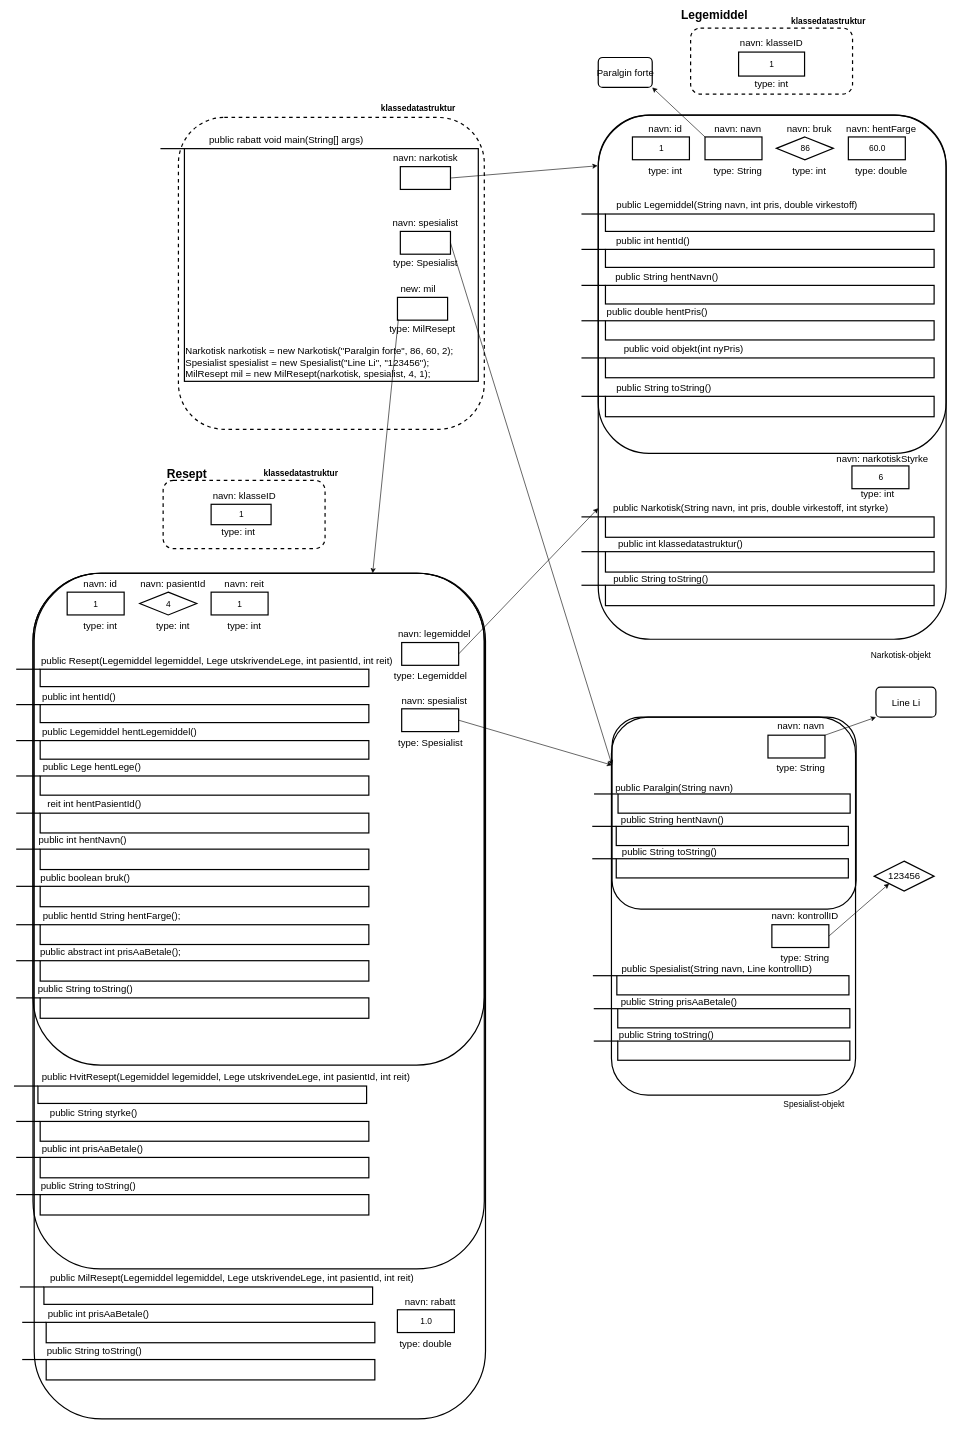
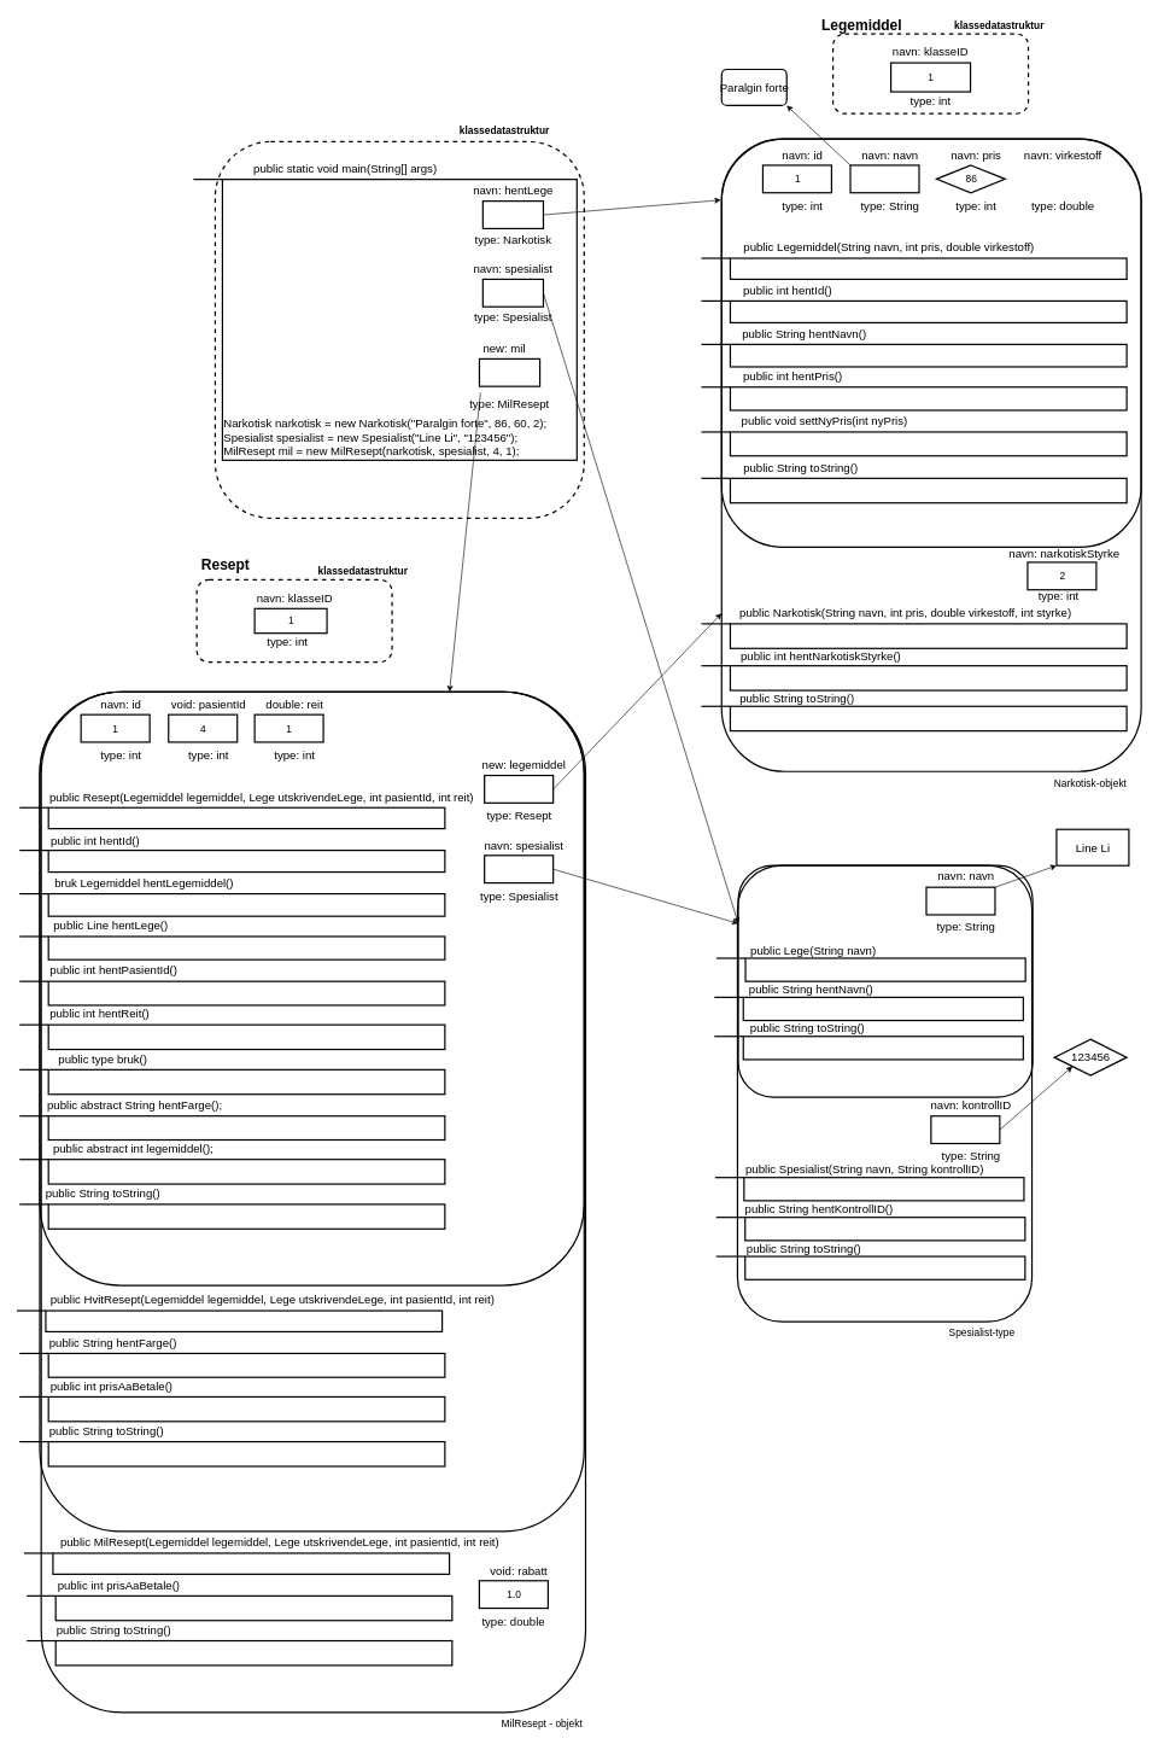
- <mxCell id="27" value="Legemiddel" style="text;align=center;fontStyle=1;verticalAlign=middle;spacingLeft=3;spacingRight=3;strokeColor=none;rotatable=0;points=[[0,0.5],[1,0.5]];portConstraint=eastwest;dashed=1;fontSize=20;fillColor=none;" parent="1" vertex="1"><mxGeometry x="1151" y="10" width="80" height="26" as="geometry" /></mxCell>
+ <mxCell id="27" value="Legemiddel" style="text;align=center;fontStyle=1;verticalAlign=middle;spacingLeft=3;spacingRight=3;strokeColor=none;rotatable=0;points=[[0,0.5],[1,0.5]];portConstraint=eastwest;dashed=1;fontSize=20;fillColor=none;" parent="1" vertex="1"><mxGeometry x="1151" y="20" width="80" height="26" as="geometry" /></mxCell>
- <mxCell id="39" value="navn: bruk" style="text;html=1;strokeColor=none;fillColor=none;align=center;verticalAlign=middle;whiteSpace=wrap;rounded=0;fontSize=16;" parent="1" vertex="1"><mxGeometry x="1277" y="197.5" width="144" height="30" as="geometry" /></mxCell>
+ <mxCell id="39" value="navn: pris" style="text;html=1;strokeColor=none;fillColor=none;align=center;verticalAlign=middle;whiteSpace=wrap;rounded=0;fontSize=16;" parent="1" vertex="1"><mxGeometry x="1277" y="197.5" width="144" height="30" as="geometry" /></mxCell>
- <mxCell id="42" value="navn: hentFarge" style="text;html=1;strokeColor=none;fillColor=none;align=center;verticalAlign=middle;whiteSpace=wrap;rounded=0;fontSize=16;" parent="1" vertex="1"><mxGeometry x="1397" y="197.5" width="144" height="30" as="geometry" /></mxCell>
+ <mxCell id="42" value="navn: virkestoff" style="text;html=1;strokeColor=none;fillColor=none;align=center;verticalAlign=middle;whiteSpace=wrap;rounded=0;fontSize=16;" parent="1" vertex="1"><mxGeometry x="1397" y="197.5" width="144" height="30" as="geometry" /></mxCell>
- <mxCell id="10" value="public rabatt void main(String[] args)" style="text;html=1;strokeColor=none;fillColor=none;align=center;verticalAlign=middle;whiteSpace=wrap;rounded=0;fontSize=16;" parent="1" vertex="1"><mxGeometry x="322" y="217" width="310" height="30" as="geometry" /></mxCell>
+ <mxCell id="10" value="public static void main(String[] args)" style="text;html=1;strokeColor=none;fillColor=none;align=center;verticalAlign=middle;whiteSpace=wrap;rounded=0;fontSize=16;" parent="1" vertex="1"><mxGeometry x="322" y="217" width="310" height="30" as="geometry" /></mxCell>
- <mxCell id="41" value="60.0" style="html=1;fontSize=14;strokeWidth=2;fillColor=none;" parent="1" vertex="1"><mxGeometry x="1414" y="227.5" width="95" height="38" as="geometry" /></mxCell>
- <mxCell id="13" value="navn: narkotisk" style="text;html=1;strokeColor=none;fillColor=none;align=center;verticalAlign=middle;whiteSpace=wrap;rounded=0;fontSize=16;" parent="1" vertex="1"><mxGeometry x="636.8" y="247" width="144" height="30" as="geometry" /></mxCell>
+ <mxCell id="13" value="navn: hentLege" style="text;html=1;strokeColor=none;fillColor=none;align=center;verticalAlign=middle;whiteSpace=wrap;rounded=0;fontSize=16;" parent="1" vertex="1"><mxGeometry x="636.8" y="247" width="144" height="30" as="geometry" /></mxCell>
+ <mxCell id="14" value="type: Narkotisk" style="text;html=1;strokeColor=none;fillColor=none;align=center;verticalAlign=middle;whiteSpace=wrap;rounded=0;fontSize=16;" parent="1" vertex="1"><mxGeometry x="648.8" y="315" width="120" height="30" as="geometry" /></mxCell>
- <mxCell id="56" value="public double hentPris()" style="text;html=1;strokeColor=none;fillColor=none;align=center;verticalAlign=middle;whiteSpace=wrap;rounded=0;fontSize=16;" parent="1" vertex="1"><mxGeometry x="864" y="504" width="463" height="30" as="geometry" /></mxCell>
+ <mxCell id="56" value="public int hentPris()" style="text;html=1;strokeColor=none;fillColor=none;align=center;verticalAlign=middle;whiteSpace=wrap;rounded=0;fontSize=16;" parent="1" vertex="1"><mxGeometry x="864" y="504" width="463" height="30" as="geometry" /></mxCell>
- <mxCell id="22" value="type: MilResept" style="text;html=1;strokeColor=none;fillColor=none;align=center;verticalAlign=middle;whiteSpace=wrap;rounded=0;fontSize=16;" parent="1" vertex="1"><mxGeometry x="644" y="533" width="120" height="30" as="geometry" /></mxCell>
+ <mxCell id="22" value="type: MilResept" style="text;html=1;strokeColor=none;fillColor=none;align=center;verticalAlign=middle;whiteSpace=wrap;rounded=0;fontSize=16;" parent="1" vertex="1"><mxGeometry x="644" y="543" width="120" height="30" as="geometry" /></mxCell>
- <mxCell id="59" value="public void objekt(int nyPris)" style="text;html=1;strokeColor=none;fillColor=none;align=center;verticalAlign=middle;whiteSpace=wrap;rounded=0;fontSize=16;" parent="1" vertex="1"><mxGeometry x="908" y="565" width="463" height="30" as="geometry" /></mxCell>
+ <mxCell id="59" value="public void settNyPris(int nyPris)" style="text;html=1;strokeColor=none;fillColor=none;align=center;verticalAlign=middle;whiteSpace=wrap;rounded=0;fontSize=16;" parent="1" vertex="1"><mxGeometry x="908" y="565" width="463" height="30" as="geometry" /></mxCell>
- <mxCell id="110" value="Resept" style="text;align=center;fontStyle=1;verticalAlign=middle;spacingLeft=3;spacingRight=3;strokeColor=none;rotatable=0;points=[[0,0.5],[1,0.5]];portConstraint=eastwest;dashed=1;fontSize=20;fillColor=none;" parent="1" vertex="1"><mxGeometry x="271.5" y="774" width="80" height="26" as="geometry" /></mxCell>
+ <mxCell id="110" value="Resept" style="text;align=center;fontStyle=1;verticalAlign=middle;spacingLeft=3;spacingRight=3;strokeColor=none;rotatable=0;points=[[0,0.5],[1,0.5]];portConstraint=eastwest;dashed=1;fontSize=20;fillColor=none;" parent="1" vertex="1"><mxGeometry x="271.5" y="764" width="80" height="26" as="geometry" /></mxCell>
- <mxCell id="64" value="6" style="html=1;fontSize=14;strokeWidth=2;fillColor=none;" parent="1" vertex="1"><mxGeometry x="1420" y="776" width="95" height="38" as="geometry" /></mxCell>
+ <mxCell id="64" value="2" style="html=1;fontSize=14;strokeWidth=2;fillColor=none;" parent="1" vertex="1"><mxGeometry x="1420" y="776" width="95" height="38" as="geometry" /></mxCell>
- <mxCell id="72" value="public int klassedatastruktur()" style="text;html=1;strokeColor=none;fillColor=none;align=center;verticalAlign=middle;whiteSpace=wrap;rounded=0;fontSize=16;" parent="1" vertex="1"><mxGeometry x="903" y="891" width="463" height="30" as="geometry" /></mxCell>
+ <mxCell id="72" value="public int hentNarkotiskStyrke()" style="text;html=1;strokeColor=none;fillColor=none;align=center;verticalAlign=middle;whiteSpace=wrap;rounded=0;fontSize=16;" parent="1" vertex="1"><mxGeometry x="903" y="891" width="463" height="30" as="geometry" /></mxCell>
- <mxCell id="118" value="navn: pasientId" style="text;html=1;strokeColor=none;fillColor=none;align=center;verticalAlign=middle;whiteSpace=wrap;rounded=0;fontSize=16;" parent="1" vertex="1"><mxGeometry x="215.5" y="956.5" width="144" height="30" as="geometry" /></mxCell>
+ <mxCell id="118" value="void: pasientId" style="text;html=1;strokeColor=none;fillColor=none;align=center;verticalAlign=middle;whiteSpace=wrap;rounded=0;fontSize=16;" parent="1" vertex="1"><mxGeometry x="215.5" y="956.5" width="144" height="30" as="geometry" /></mxCell>
- <mxCell id="121" value="navn: reit" style="text;html=1;strokeColor=none;fillColor=none;align=center;verticalAlign=middle;whiteSpace=wrap;rounded=0;fontSize=16;" parent="1" vertex="1"><mxGeometry x="334.5" y="956.5" width="144" height="30" as="geometry" /></mxCell>
+ <mxCell id="121" value="double: reit" style="text;html=1;strokeColor=none;fillColor=none;align=center;verticalAlign=middle;whiteSpace=wrap;rounded=0;fontSize=16;" parent="1" vertex="1"><mxGeometry x="334.5" y="956.5" width="144" height="30" as="geometry" /></mxCell>
- <mxCell id="117" value="4" style="rhombus;html=1;fontSize=14;strokeWidth=2;fillColor=none;" parent="1" vertex="1"><mxGeometry x="232.5" y="986.5" width="95" height="38" as="geometry" /></mxCell>
+ <mxCell id="117" value="4" style="html=1;fontSize=14;strokeWidth=2;fillColor=none;" parent="1" vertex="1"><mxGeometry x="232.5" y="986.5" width="95" height="38" as="geometry" /></mxCell>
- <mxCell id="125" value="navn: legemiddel" style="text;html=1;strokeColor=none;fillColor=none;align=center;verticalAlign=middle;whiteSpace=wrap;rounded=0;fontSize=16;" parent="1" vertex="1"><mxGeometry x="652.25" y="1040.5" width="144" height="30" as="geometry" /></mxCell>
+ <mxCell id="125" value="new: legemiddel" style="text;html=1;strokeColor=none;fillColor=none;align=center;verticalAlign=middle;whiteSpace=wrap;rounded=0;fontSize=16;" parent="1" vertex="1"><mxGeometry x="652.25" y="1040.5" width="144" height="30" as="geometry" /></mxCell>
- <mxCell id="24" value="&lt;font style=&quot;font-size: 14px&quot;&gt;Narkotisk-objekt&lt;/font&gt;" style="text;html=1;strokeColor=none;fillColor=none;align=center;verticalAlign=middle;whiteSpace=wrap;rounded=0;fontSize=16;" parent="1" vertex="1"><mxGeometry x="1422" y="1075" width="160" height="30" as="geometry" /></mxCell>
+ <mxCell id="24" value="&lt;font style=&quot;font-size: 14px&quot;&gt;Narkotisk-objekt&lt;/font&gt;" style="text;html=1;strokeColor=none;fillColor=none;align=center;verticalAlign=middle;whiteSpace=wrap;rounded=0;fontSize=16;" parent="1" vertex="1"><mxGeometry x="1427" y="1065" width="160" height="30" as="geometry" /></mxCell>
- <mxCell id="126" value="type: Legemiddel" style="text;html=1;strokeColor=none;fillColor=none;align=center;verticalAlign=middle;whiteSpace=wrap;rounded=0;fontSize=16;" parent="1" vertex="1"><mxGeometry x="651.5" y="1110.5" width="130.5" height="30" as="geometry" /></mxCell>
+ <mxCell id="126" value="type: Resept" style="text;html=1;strokeColor=none;fillColor=none;align=center;verticalAlign=middle;whiteSpace=wrap;rounded=0;fontSize=16;" parent="1" vertex="1"><mxGeometry x="651.5" y="1110.5" width="130.5" height="30" as="geometry" /></mxCell>
- <mxCell id="82" value="Line Li" style="html=1;fontSize=16;strokeWidth=2;fillColor=none;rounded=1;" parent="1" vertex="1"><mxGeometry x="1460" y="1145" width="100" height="50" as="geometry" /></mxCell>
+ <mxCell id="82" value="Line Li" style="html=1;fontSize=16;strokeWidth=2;fillColor=none;rounded=0;" parent="1" vertex="1"><mxGeometry x="1460" y="1145" width="100" height="50" as="geometry" /></mxCell>
- <mxCell id="145" value="&lt;font style=&quot;font-size: 16px&quot;&gt;public Legemiddel hentLegemiddel()&lt;/font&gt;" style="text;html=1;strokeColor=none;fillColor=none;align=center;verticalAlign=middle;whiteSpace=wrap;rounded=0;" parent="1" vertex="1"><mxGeometry x="52.5" y="1205" width="291.5" height="30" as="geometry" /></mxCell>
+ <mxCell id="145" value="&lt;font style=&quot;font-size: 16px&quot;&gt;bruk Legemiddel hentLegemiddel()&lt;/font&gt;" style="text;html=1;strokeColor=none;fillColor=none;align=center;verticalAlign=middle;whiteSpace=wrap;rounded=0;" parent="1" vertex="1"><mxGeometry x="52.5" y="1205" width="291.5" height="30" as="geometry" /></mxCell>
- <mxCell id="146" value="&lt;font style=&quot;font-size: 16px&quot;&gt;public Lege hentLege()&lt;/font&gt;" style="text;html=1;strokeColor=none;fillColor=none;align=center;verticalAlign=middle;whiteSpace=wrap;rounded=0;" parent="1" vertex="1"><mxGeometry x="53.5" y="1263" width="197.5" height="30" as="geometry" /></mxCell>
+ <mxCell id="146" value="&lt;font style=&quot;font-size: 16px&quot;&gt;public Line hentLege()&lt;/font&gt;" style="text;html=1;strokeColor=none;fillColor=none;align=center;verticalAlign=middle;whiteSpace=wrap;rounded=0;" parent="1" vertex="1"><mxGeometry x="53.5" y="1263" width="197.5" height="30" as="geometry" /></mxCell>
- <mxCell id="85" value="public Paralgin(String navn)" style="text;html=1;strokeColor=none;fillColor=none;align=center;verticalAlign=middle;whiteSpace=wrap;rounded=0;fontSize=16;" parent="1" vertex="1"><mxGeometry x="969" y="1297" width="310" height="30" as="geometry" /></mxCell>
+ <mxCell id="85" value="public Lege(String navn)" style="text;html=1;strokeColor=none;fillColor=none;align=center;verticalAlign=middle;whiteSpace=wrap;rounded=0;fontSize=16;" parent="1" vertex="1"><mxGeometry x="969" y="1297" width="310" height="30" as="geometry" /></mxCell>
- <mxCell id="147" value="&lt;font style=&quot;font-size: 16px&quot;&gt;reit int hentPasientId()&lt;/font&gt;" style="text;html=1;strokeColor=none;fillColor=none;align=center;verticalAlign=middle;whiteSpace=wrap;rounded=0;" parent="1" vertex="1"><mxGeometry x="45.5" y="1325" width="221.5" height="30" as="geometry" /></mxCell>
+ <mxCell id="147" value="&lt;font style=&quot;font-size: 16px&quot;&gt;public int hentPasientId()&lt;/font&gt;" style="text;html=1;strokeColor=none;fillColor=none;align=center;verticalAlign=middle;whiteSpace=wrap;rounded=0;" parent="1" vertex="1"><mxGeometry x="45.5" y="1325" width="221.5" height="30" as="geometry" /></mxCell>
- <mxCell id="148" value="&lt;font style=&quot;font-size: 16px&quot;&gt;public int hentNavn()&lt;/font&gt;" style="text;html=1;strokeColor=none;fillColor=none;align=center;verticalAlign=middle;whiteSpace=wrap;rounded=0;" parent="1" vertex="1"><mxGeometry x="61.5" y="1385" width="150.5" height="30" as="geometry" /></mxCell>
+ <mxCell id="148" value="&lt;font style=&quot;font-size: 16px&quot;&gt;public int hentReit()&lt;/font&gt;" style="text;html=1;strokeColor=none;fillColor=none;align=center;verticalAlign=middle;whiteSpace=wrap;rounded=0;" parent="1" vertex="1"><mxGeometry x="61.5" y="1385" width="150.5" height="30" as="geometry" /></mxCell>
- <mxCell id="151" value="&lt;font style=&quot;font-size: 16px&quot;&gt;public boolean bruk()&lt;/font&gt;" style="text;html=1;strokeColor=none;fillColor=none;align=center;verticalAlign=middle;whiteSpace=wrap;rounded=0;" parent="1" vertex="1"><mxGeometry x="55.5" y="1447" width="171.5" height="30" as="geometry" /></mxCell>
+ <mxCell id="151" value="&lt;font style=&quot;font-size: 16px&quot;&gt;public type bruk()&lt;/font&gt;" style="text;html=1;strokeColor=none;fillColor=none;align=center;verticalAlign=middle;whiteSpace=wrap;rounded=0;" parent="1" vertex="1"><mxGeometry x="55.5" y="1447" width="171.5" height="30" as="geometry" /></mxCell>
- <mxCell id="156" value="&lt;font style=&quot;font-size: 16px&quot;&gt;public hentId String hentFarge();&lt;/font&gt;" style="text;html=1;strokeColor=none;fillColor=none;align=center;verticalAlign=middle;whiteSpace=wrap;rounded=0;" parent="1" vertex="1"><mxGeometry x="53.5" y="1511" width="263.5" height="30" as="geometry" /></mxCell>
+ <mxCell id="156" value="&lt;font style=&quot;font-size: 16px&quot;&gt;public abstract String hentFarge();&lt;/font&gt;" style="text;html=1;strokeColor=none;fillColor=none;align=center;verticalAlign=middle;whiteSpace=wrap;rounded=0;" parent="1" vertex="1"><mxGeometry x="53.5" y="1511" width="263.5" height="30" as="geometry" /></mxCell>
- <mxCell id="157" value="&lt;font style=&quot;font-size: 16px&quot;&gt;public abstract int prisAaBetale();&lt;/font&gt;" style="text;html=1;strokeColor=none;fillColor=none;align=center;verticalAlign=middle;whiteSpace=wrap;rounded=0;" parent="1" vertex="1"><mxGeometry x="50.5" y="1571" width="265.5" height="30" as="geometry" /></mxCell>
+ <mxCell id="157" value="&lt;font style=&quot;font-size: 16px&quot;&gt;public abstract int legemiddel();&lt;/font&gt;" style="text;html=1;strokeColor=none;fillColor=none;align=center;verticalAlign=middle;whiteSpace=wrap;rounded=0;" parent="1" vertex="1"><mxGeometry x="50.5" y="1571" width="265.5" height="30" as="geometry" /></mxCell>
- <mxCell id="94" value="public Spesialist(String navn, Line kontrollID)" style="text;html=1;strokeColor=none;fillColor=none;align=center;verticalAlign=middle;whiteSpace=wrap;rounded=0;fontSize=16;" parent="1" vertex="1"><mxGeometry x="1003" y="1600" width="384" height="30" as="geometry" /></mxCell>
+ <mxCell id="94" value="public Spesialist(String navn, String kontrollID)" style="text;html=1;strokeColor=none;fillColor=none;align=center;verticalAlign=middle;whiteSpace=wrap;rounded=0;fontSize=16;" parent="1" vertex="1"><mxGeometry x="1003" y="1600" width="384" height="30" as="geometry" /></mxCell>
- <mxCell id="102" value="public String prisAaBetale()" style="text;html=1;strokeColor=none;fillColor=none;align=center;verticalAlign=middle;whiteSpace=wrap;rounded=0;fontSize=16;" parent="1" vertex="1"><mxGeometry x="976.5" y="1655" width="310" height="30" as="geometry" /></mxCell>
+ <mxCell id="102" value="public String hentKontrollID()" style="text;html=1;strokeColor=none;fillColor=none;align=center;verticalAlign=middle;whiteSpace=wrap;rounded=0;fontSize=16;" parent="1" vertex="1"><mxGeometry x="976.5" y="1655" width="310" height="30" as="geometry" /></mxCell>
- <mxCell id="77" value="&lt;font style=&quot;font-size: 14px&quot;&gt;Spesialist-objekt&lt;/font&gt;" style="text;html=1;strokeColor=none;fillColor=none;align=center;verticalAlign=middle;whiteSpace=wrap;rounded=0;fontSize=16;" parent="1" vertex="1"><mxGeometry x="1277" y="1824" width="160" height="30" as="geometry" /></mxCell>
+ <mxCell id="77" value="&lt;font style=&quot;font-size: 14px&quot;&gt;Spesialist-type&lt;/font&gt;" style="text;html=1;strokeColor=none;fillColor=none;align=center;verticalAlign=middle;whiteSpace=wrap;rounded=0;fontSize=16;" parent="1" vertex="1"><mxGeometry x="1277" y="1824" width="160" height="30" as="geometry" /></mxCell>
- <mxCell id="165" value="&lt;font style=&quot;font-size: 16px&quot;&gt;public String styrke()&lt;/font&gt;" style="text;html=1;strokeColor=none;fillColor=none;align=center;verticalAlign=middle;whiteSpace=wrap;rounded=0;" parent="1" vertex="1"><mxGeometry x="23.5" y="1839" width="263.5" height="30" as="geometry" /></mxCell>
+ <mxCell id="165" value="&lt;font style=&quot;font-size: 16px&quot;&gt;public String hentFarge()&lt;/font&gt;" style="text;html=1;strokeColor=none;fillColor=none;align=center;verticalAlign=middle;whiteSpace=wrap;rounded=0;" parent="1" vertex="1"><mxGeometry x="23.5" y="1839" width="263.5" height="30" as="geometry" /></mxCell>
- <mxCell id="183" value="navn: rabatt" style="text;html=1;strokeColor=none;fillColor=none;align=center;verticalAlign=middle;whiteSpace=wrap;rounded=0;fontSize=16;" vertex="1" parent="1"><mxGeometry x="645.12" y="2154" width="144" height="30" as="geometry" /></mxCell>
+ <mxCell id="183" value="void: rabatt" style="text;html=1;strokeColor=none;fillColor=none;align=center;verticalAlign=middle;whiteSpace=wrap;rounded=0;fontSize=16;" vertex="1" parent="1"><mxGeometry x="645.12" y="2154" width="144" height="30" as="geometry" /></mxCell>
+ <mxCell id="107" value="&lt;font style=&quot;font-size: 14px&quot;&gt;MilResept - objekt&lt;/font&gt;" style="text;html=1;strokeColor=none;fillColor=none;align=center;verticalAlign=middle;whiteSpace=wrap;rounded=0;fontSize=16;" parent="1" vertex="1"><mxGeometry x="669.25" y="2365" width="160" height="30" as="geometry" /></mxCell>
